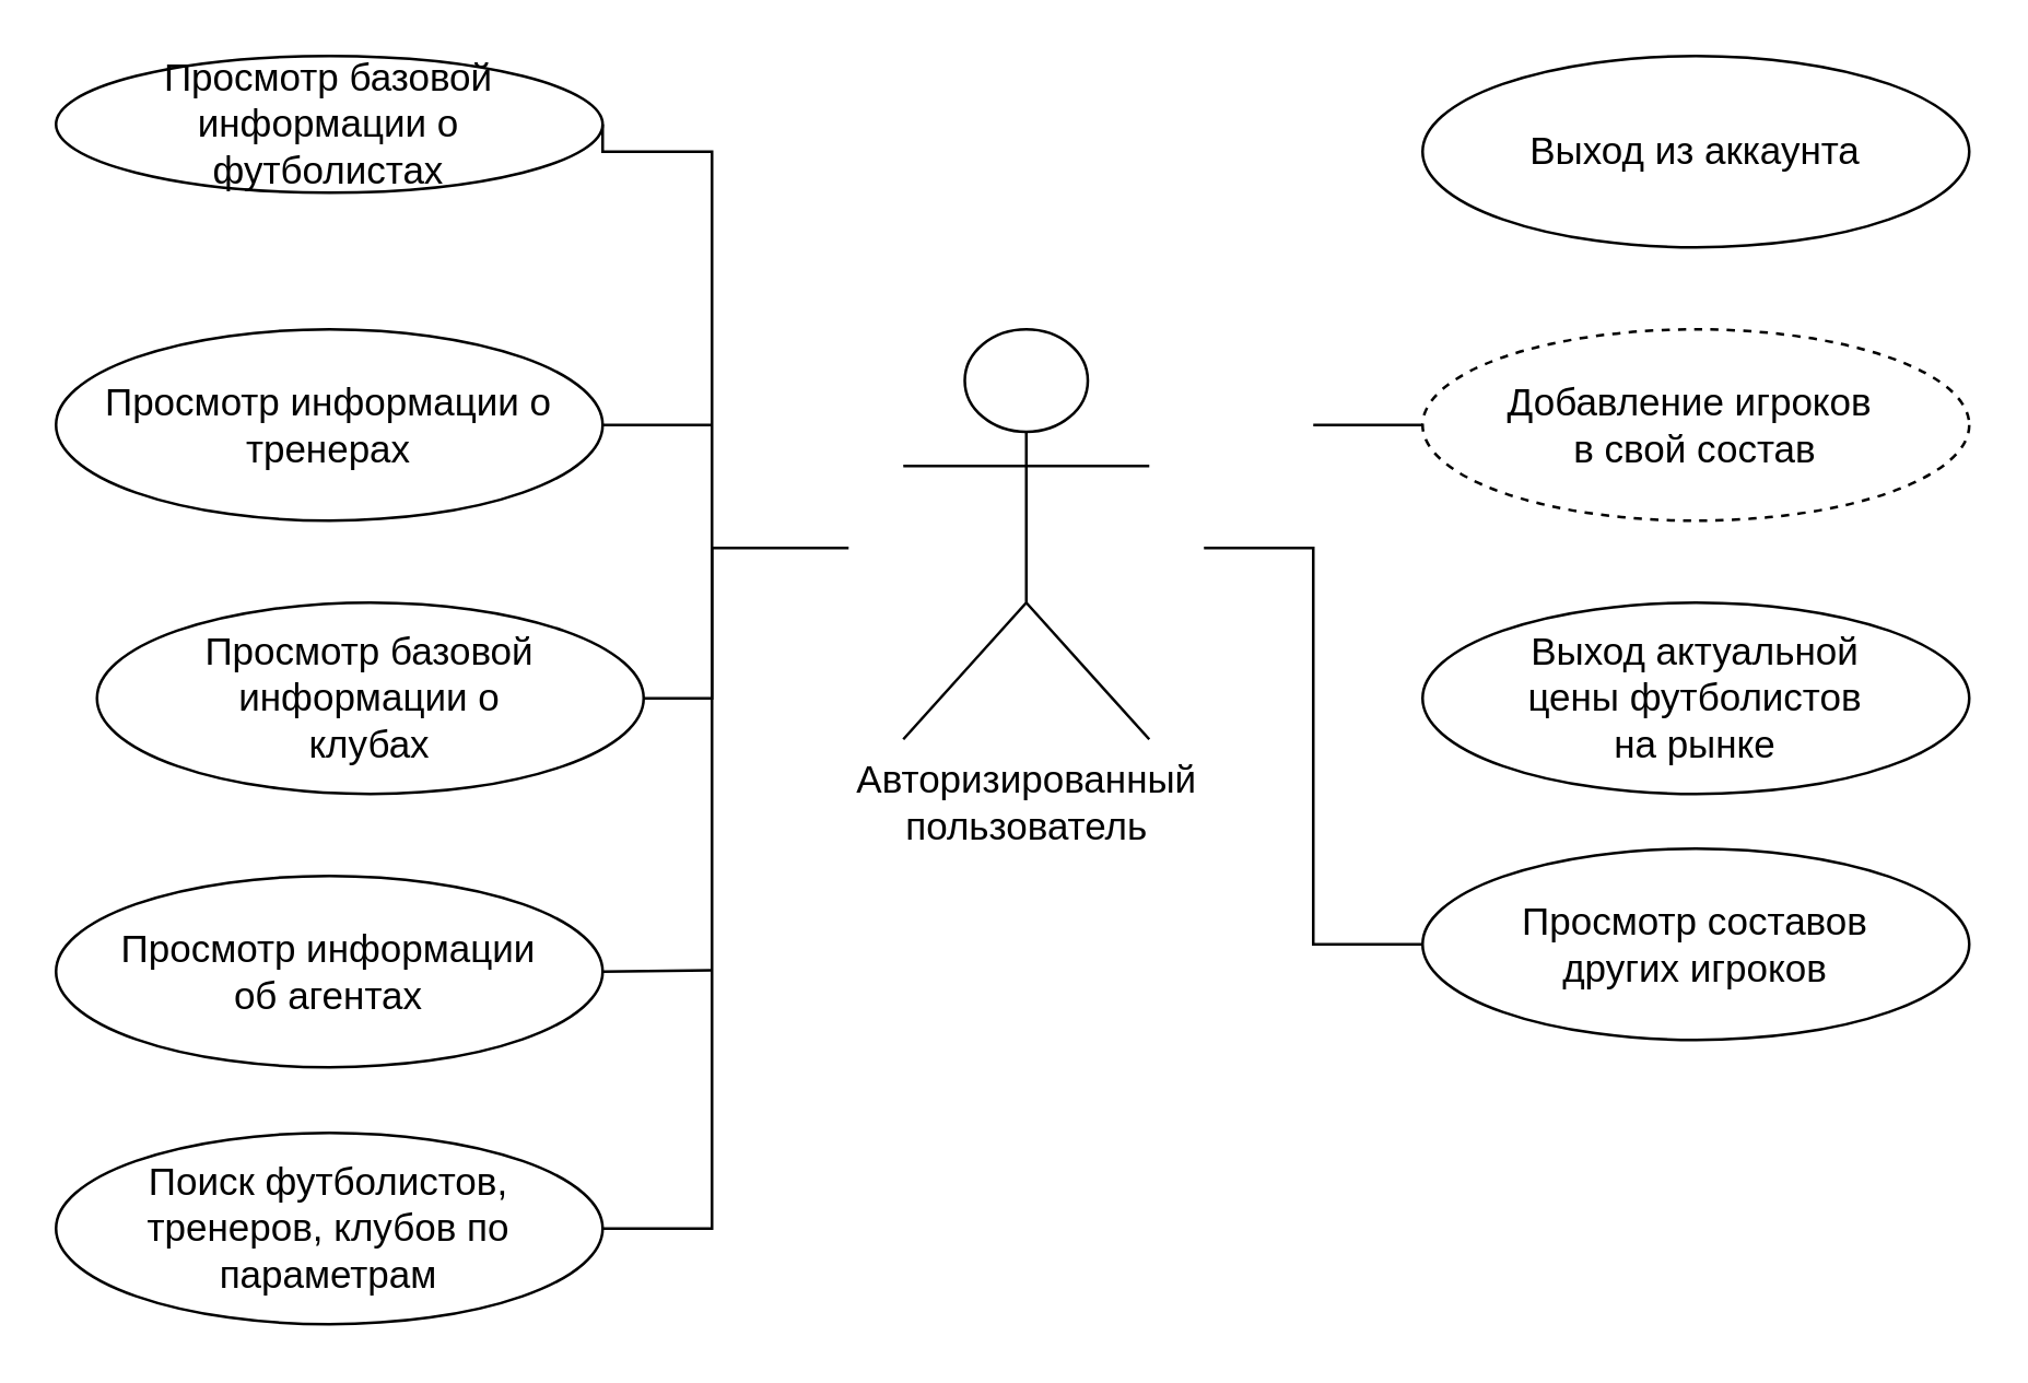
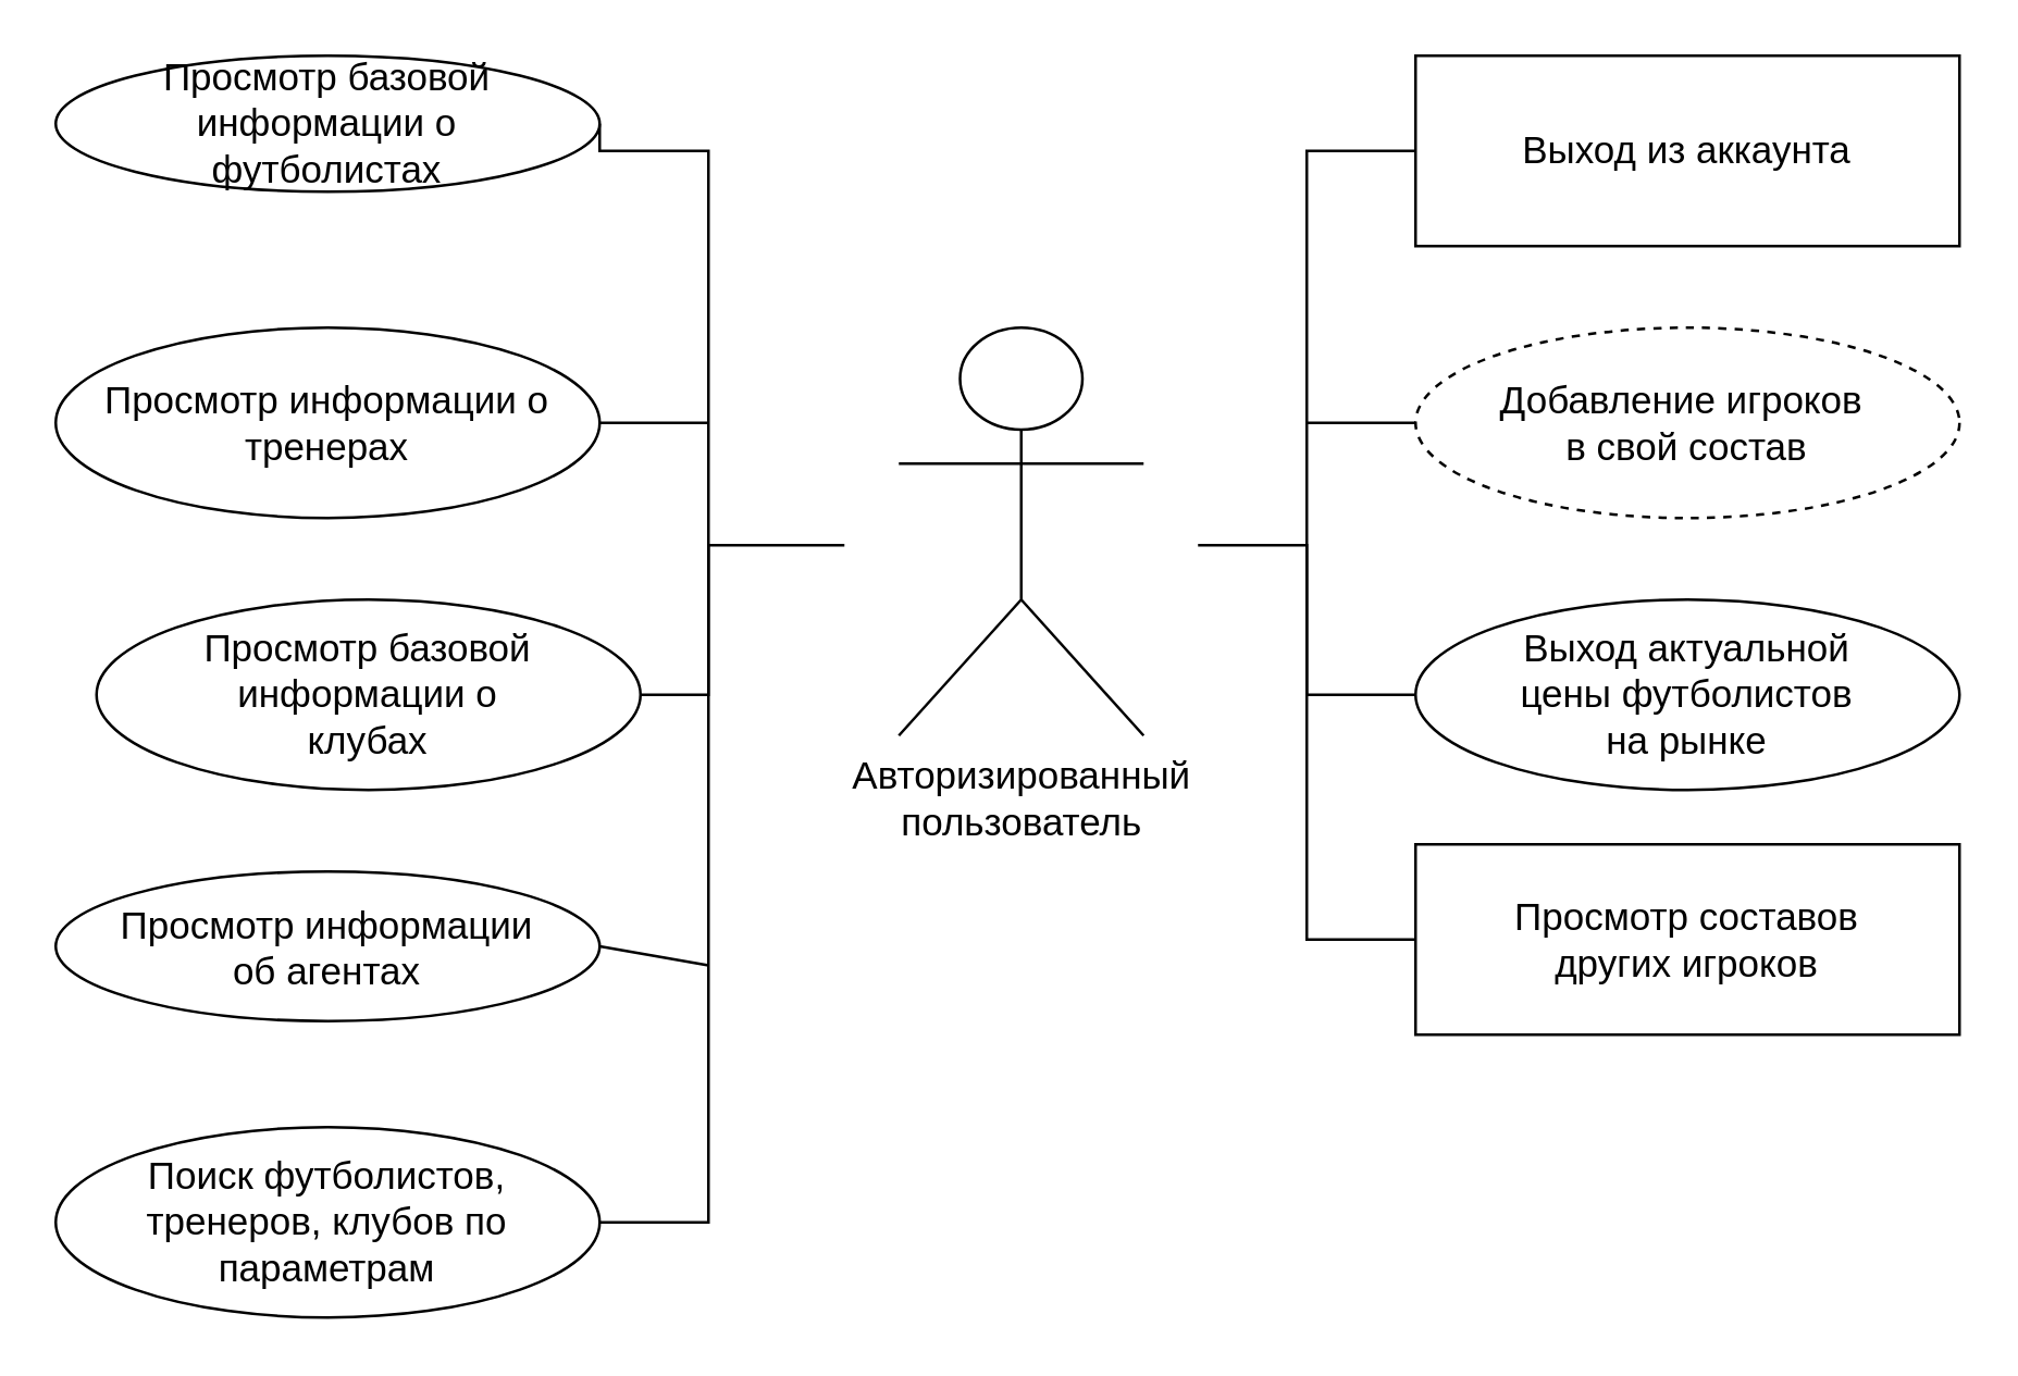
- <mxCell id="14" value="Выход из аккаунта" style="ellipse;whiteSpace=wrap;html=1;fontSize=14;" parent="1" vertex="1"><mxGeometry x="520" y="20" width="200" height="70" as="geometry" /></mxCell>
+ <mxCell id="14" value="Выход из аккаунта" style="whiteSpace=wrap;html=1;fontSize=14;rounded=0;" parent="1" vertex="1"><mxGeometry x="520" y="20" width="200" height="70" as="geometry" /></mxCell>
+ <mxCell id="3" style="edgeStyle=orthogonalEdgeStyle;rounded=0;html=1;fontSize=14;endArrow=none;endFill=0;strokeColor=default;exitX=0;exitY=0.5;exitDx=0;exitDy=0;entryX=0;entryY=0.5;entryDx=0;entryDy=0;" parent="1" source="14" target="4" edge="1"><mxGeometry relative="1" as="geometry"><Array as="points"><mxPoint x="480" y="55" /><mxPoint x="480" y="255" /></Array><mxPoint x="510" y="55" as="sourcePoint" /><mxPoint x="510" y="255" as="targetPoint" /></mxGeometry></mxCell>
- <mxCell id="16" value="Просмотр составов&lt;br&gt;других игроков" style="ellipse;whiteSpace=wrap;html=1;fontSize=14;" parent="1" vertex="1"><mxGeometry x="520" y="310" width="200" height="70" as="geometry" /></mxCell>
+ <mxCell id="16" value="Просмотр составов&lt;br&gt;других игроков" style="whiteSpace=wrap;html=1;fontSize=14;rounded=0;" parent="1" vertex="1"><mxGeometry x="520" y="310" width="200" height="70" as="geometry" /></mxCell>
- <mxCell id="18" value="Просмотр информации &lt;br&gt;об агентах" style="ellipse;whiteSpace=wrap;html=1;fontSize=14;" vertex="1" parent="1"><mxGeometry x="20" y="320" width="200" height="70" as="geometry" /></mxCell>
+ <mxCell id="18" value="Просмотр информации &lt;br&gt;об агентах" style="ellipse;whiteSpace=wrap;html=1;fontSize=14;" vertex="1" parent="1"><mxGeometry x="20" y="320" width="200" height="55" as="geometry" /></mxCell>
